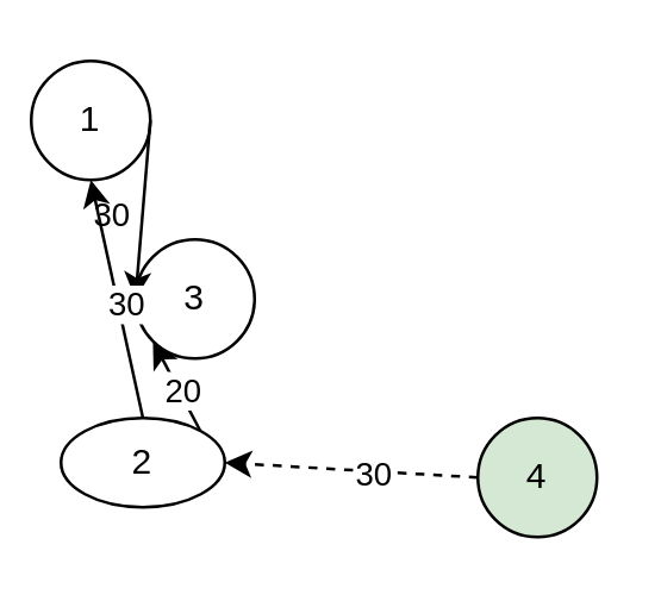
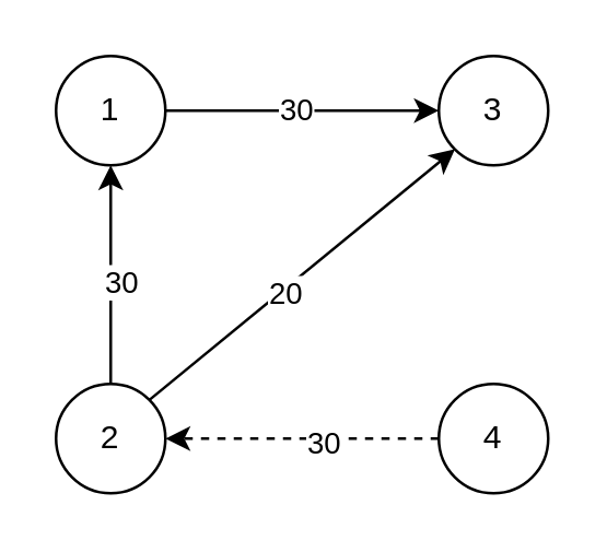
- <mxCell id="2" value="1" style="ellipse;whiteSpace=wrap;html=1;aspect=fixed;" vertex="1" parent="1"><mxGeometry x="10" y="20" width="40" height="40" as="geometry" /></mxCell>
+ <mxCell id="2" value="1" style="ellipse;whiteSpace=wrap;html=1;aspect=fixed;" vertex="1" parent="1"><mxGeometry x="20" y="20" width="40" height="40" as="geometry" /></mxCell>
- <mxCell id="4" value="3" style="ellipse;whiteSpace=wrap;html=1;aspect=fixed;" vertex="1" parent="1"><mxGeometry x="45" y="80" width="40" height="40" as="geometry" /></mxCell>
+ <mxCell id="4" value="3" style="ellipse;whiteSpace=wrap;html=1;aspect=fixed;" vertex="1" parent="1"><mxGeometry x="160" y="20" width="40" height="40" as="geometry" /></mxCell>
- <mxCell id="3" value="2" style="ellipse;whiteSpace=wrap;html=1;aspect=fixed;" vertex="1" parent="1"><mxGeometry x="20" y="140" width="55" height="30" as="geometry" /></mxCell>
+ <mxCell id="3" value="2" style="ellipse;whiteSpace=wrap;html=1;aspect=fixed;" vertex="1" parent="1"><mxGeometry x="20" y="140" width="40" height="40" as="geometry" /></mxCell>
- <mxCell id="5" value="4" style="ellipse;whiteSpace=wrap;html=1;aspect=fixed;fillColor=#d5e8d4;" vertex="1" parent="1"><mxGeometry x="160" y="140" width="40" height="40" as="geometry" /></mxCell>
+ <mxCell id="5" value="4" style="ellipse;whiteSpace=wrap;html=1;aspect=fixed;" vertex="1" parent="1"><mxGeometry x="160" y="140" width="40" height="40" as="geometry" /></mxCell>
